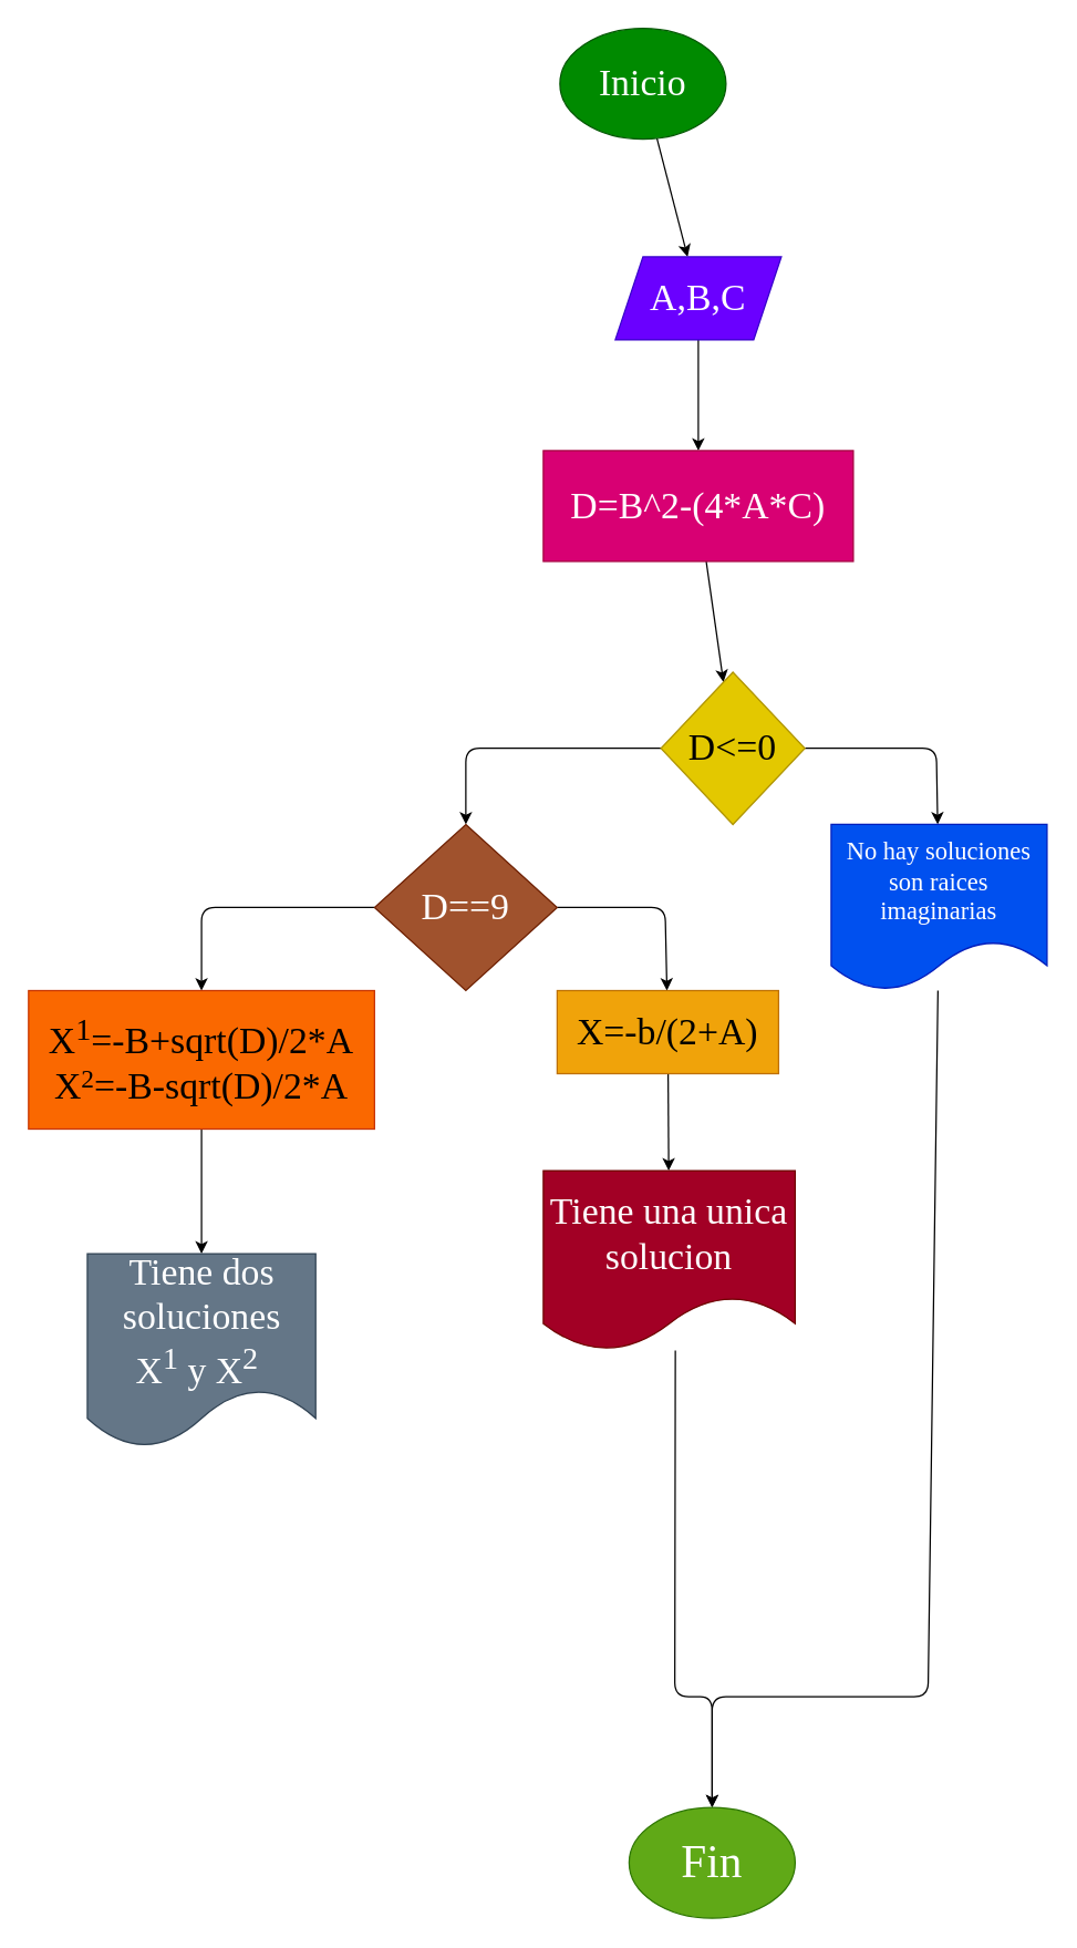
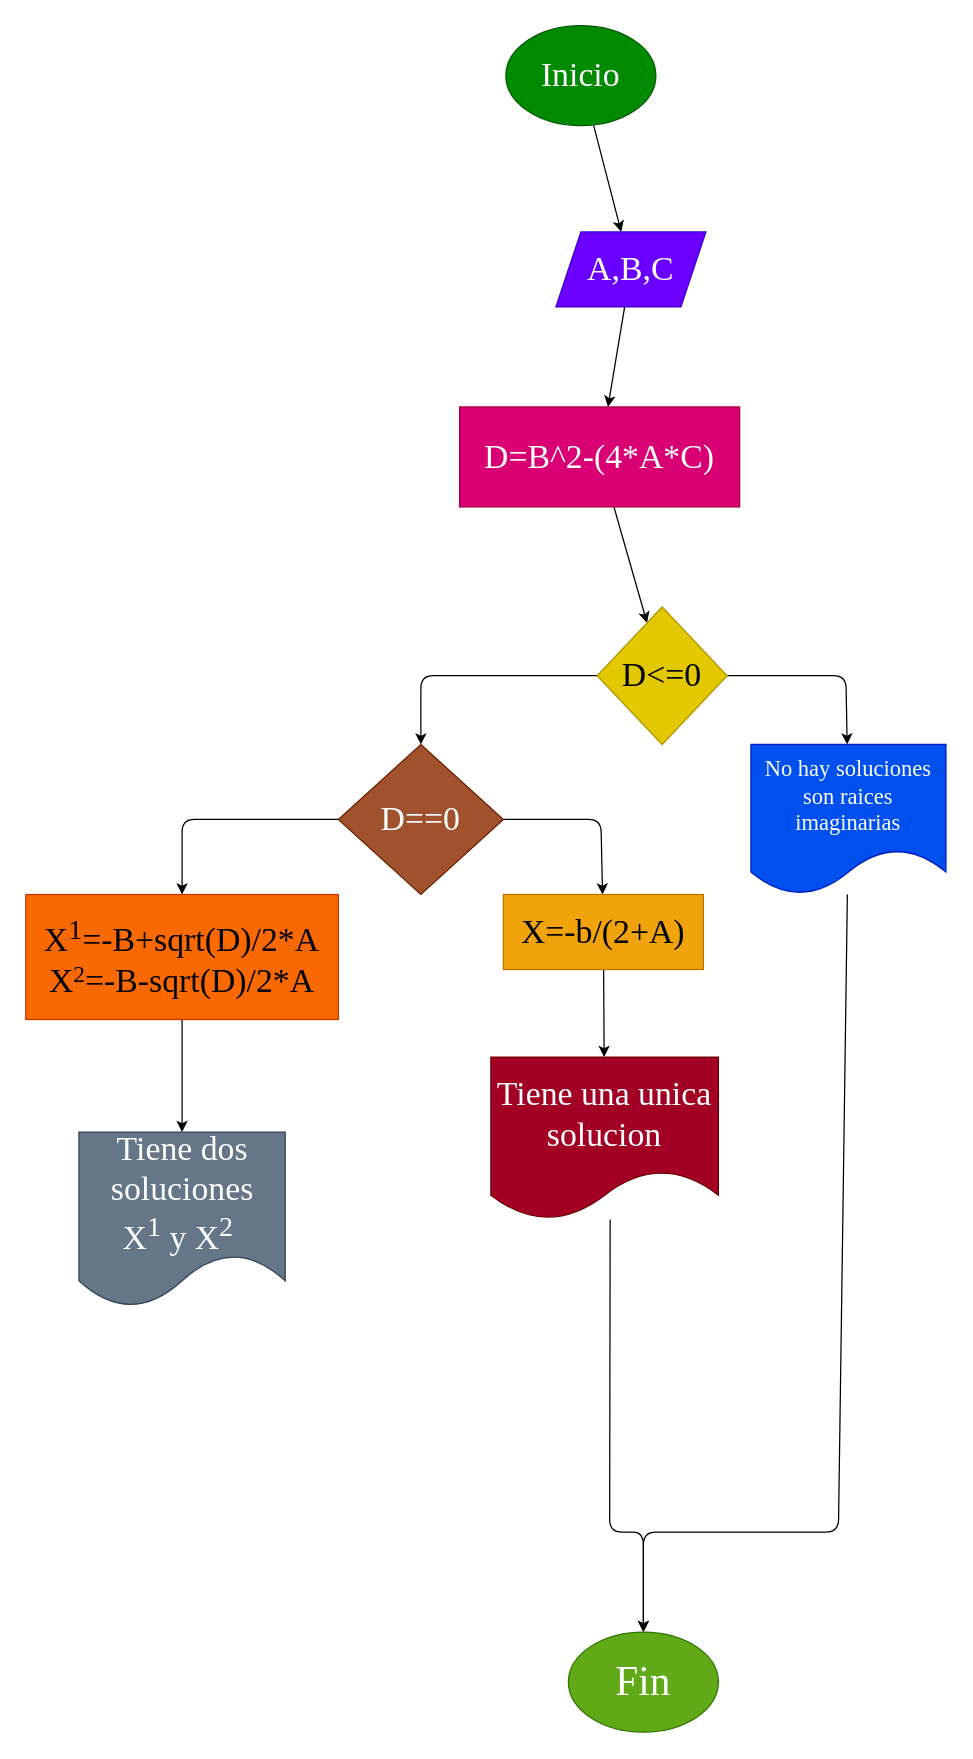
- <mxCell id="7" value="D=B^2-(4*A*C)" style="whiteSpace=wrap;html=1;fontSize=27;fontFamily=Comic Sans MS;fillColor=#d80073;strokeColor=#A50040;fontColor=#ffffff;" parent="1" vertex="1"><mxGeometry x="392" y="325" width="224" height="80" as="geometry" /></mxCell>
+ <mxCell id="7" value="D=B^2-(4*A*C)" style="whiteSpace=wrap;html=1;fontSize=27;fontFamily=Comic Sans MS;fillColor=#d80073;strokeColor=#A50040;fontColor=#ffffff;" parent="1" vertex="1"><mxGeometry x="367" y="325" width="224" height="80" as="geometry" /></mxCell>
- <mxCell id="15" value="D==9" style="rhombus;whiteSpace=wrap;html=1;fontSize=27;fontFamily=Comic Sans MS;fillColor=#a0522d;strokeColor=#6D1F00;fontColor=#ffffff;" parent="1" vertex="1"><mxGeometry x="270" y="595" width="132" height="120" as="geometry" /></mxCell>
+ <mxCell id="15" value="D==0" style="rhombus;whiteSpace=wrap;html=1;fontSize=27;fontFamily=Comic Sans MS;fillColor=#a0522d;strokeColor=#6D1F00;fontColor=#ffffff;" parent="1" vertex="1"><mxGeometry x="270" y="595" width="132" height="120" as="geometry" /></mxCell>
